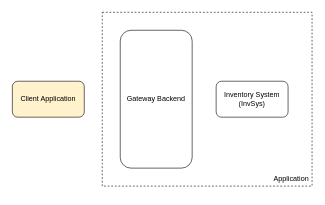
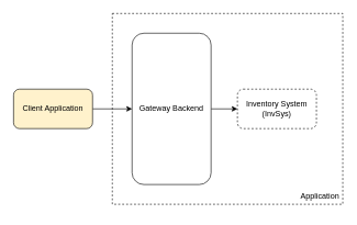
+ <mxCell id="6" value="" style="edgeStyle=orthogonalEdgeStyle;rounded=0;orthogonalLoop=1;jettySize=auto;html=1;" edge="1" parent="1" source="7" target="4"><mxGeometry relative="1" as="geometry" /></mxCell>
+ <mxCell id="3" value="" style="edgeStyle=orthogonalEdgeStyle;rounded=0;orthogonalLoop=1;jettySize=auto;html=1;entryX=0;entryY=0.5;entryDx=0;entryDy=0;" edge="1" parent="1" source="4" target="5"><mxGeometry relative="1" as="geometry"><mxPoint x="400" y="165" as="targetPoint" /></mxGeometry></mxCell>
- <mxCell id="5" value="Inventory System (InvSys)" style="rounded=1;whiteSpace=wrap;html=1;" vertex="1" parent="1"><mxGeometry x="360" y="135" width="120" height="60" as="geometry" /></mxCell>
+ <mxCell id="5" value="Inventory System (InvSys)" style="rounded=1;whiteSpace=wrap;html=1;dashed=1;" vertex="1" parent="1"><mxGeometry x="360" y="135" width="120" height="60" as="geometry" /></mxCell>
